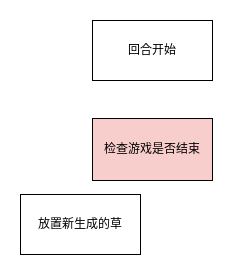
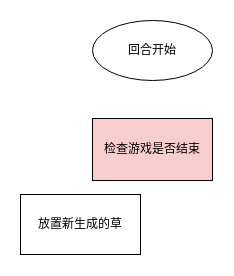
- <mxCell id="2" value="回合开始" style="whiteSpace=wrap;html=1;" vertex="1" parent="1"><mxGeometry x="92" y="20" width="120" height="60" as="geometry" /></mxCell>
+ <mxCell id="2" value="回合开始" style="ellipse;whiteSpace=wrap;html=1;" vertex="1" parent="1"><mxGeometry x="92" y="20" width="120" height="60" as="geometry" /></mxCell>
